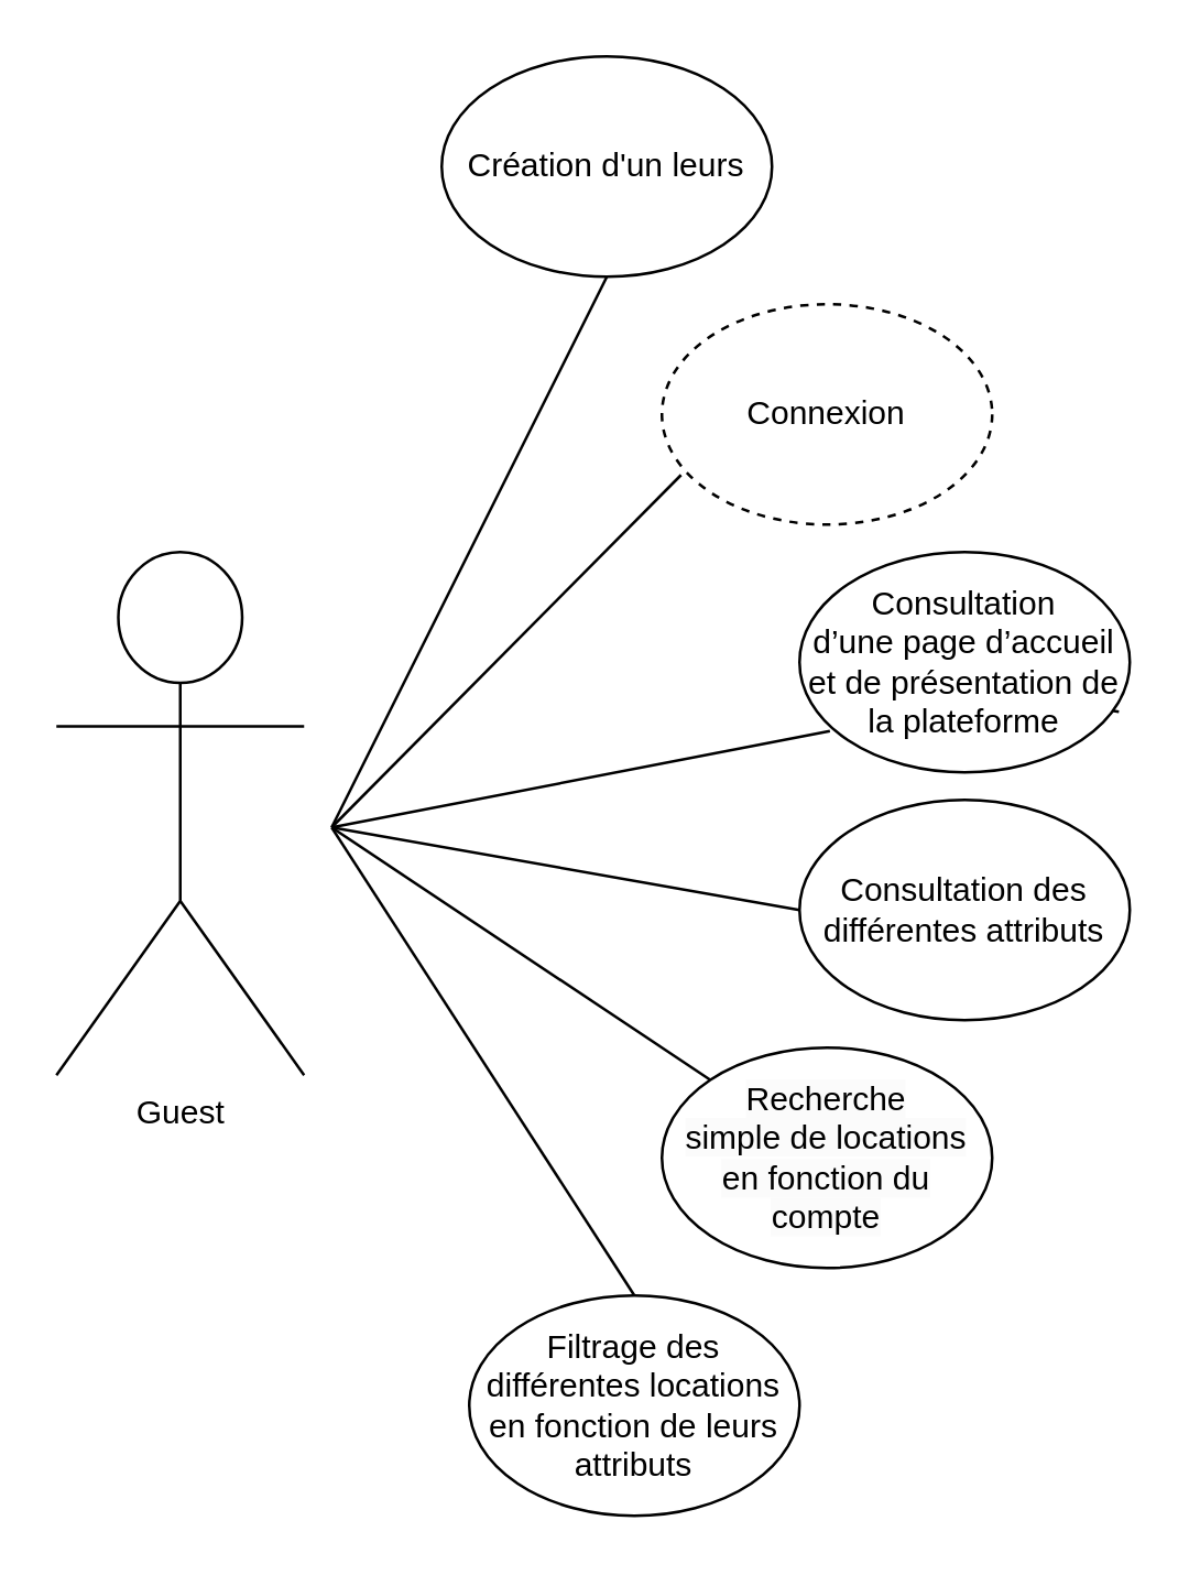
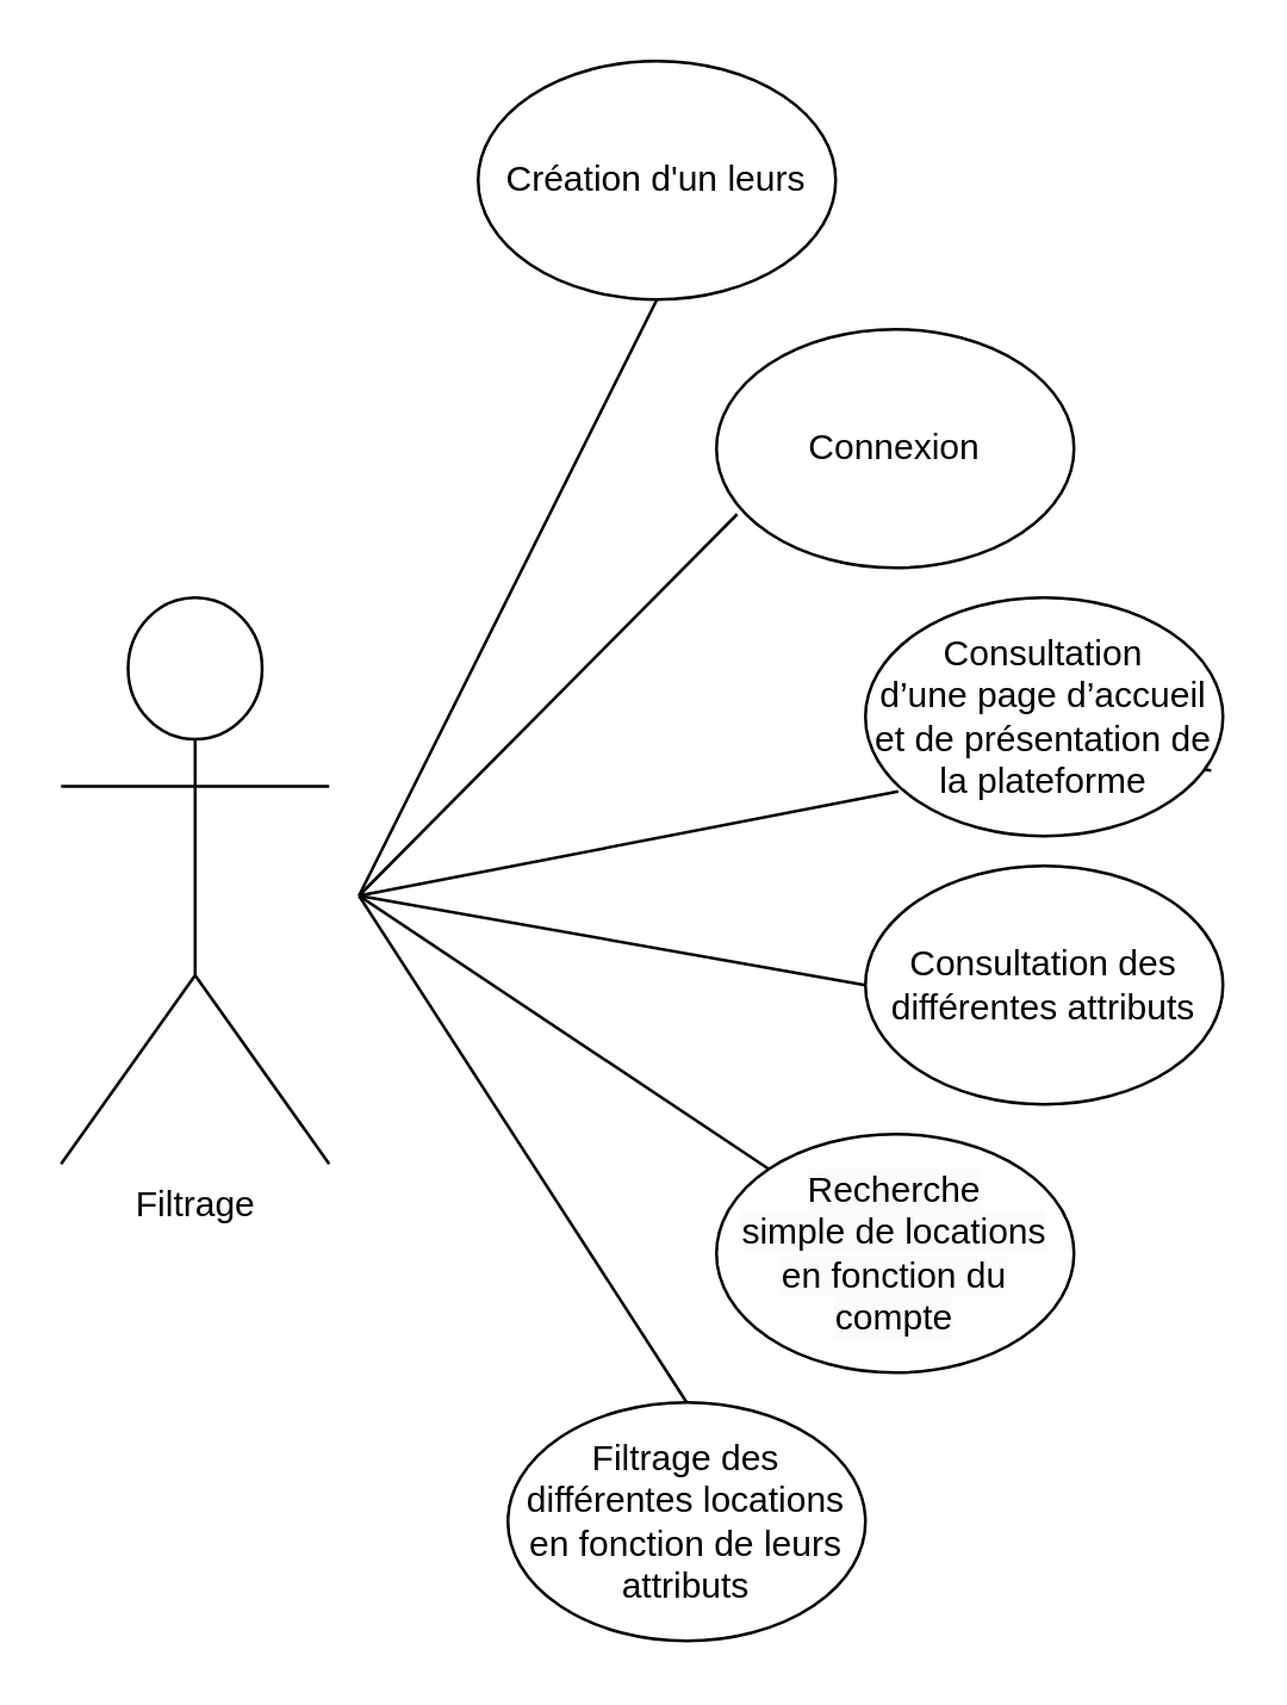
- <mxCell id="6" value="&lt;span style=&quot;text-indent: -18pt; background-color: initial;&quot; lang=&quot;FR&quot;&gt;Connexion&lt;/span&gt;" style="ellipse;whiteSpace=wrap;html=1;dashed=1;" parent="1" vertex="1"><mxGeometry x="240" y="110" width="120" height="80" as="geometry" /></mxCell>
+ <mxCell id="6" value="&lt;span style=&quot;text-indent: -18pt; background-color: initial;&quot; lang=&quot;FR&quot;&gt;Connexion&lt;/span&gt;" style="ellipse;whiteSpace=wrap;html=1;" parent="1" vertex="1"><mxGeometry x="240" y="110" width="120" height="80" as="geometry" /></mxCell>
- <mxCell id="2" value="Guest" style="shape=umlActor;verticalLabelPosition=bottom;verticalAlign=top;html=1;outlineConnect=0;" parent="1" vertex="1"><mxGeometry x="20" y="200" width="90" height="190" as="geometry" /></mxCell>
+ <mxCell id="2" value="Filtrage" style="shape=umlActor;verticalLabelPosition=bottom;verticalAlign=top;html=1;outlineConnect=0;" parent="1" vertex="1"><mxGeometry x="20" y="200" width="90" height="190" as="geometry" /></mxCell>
